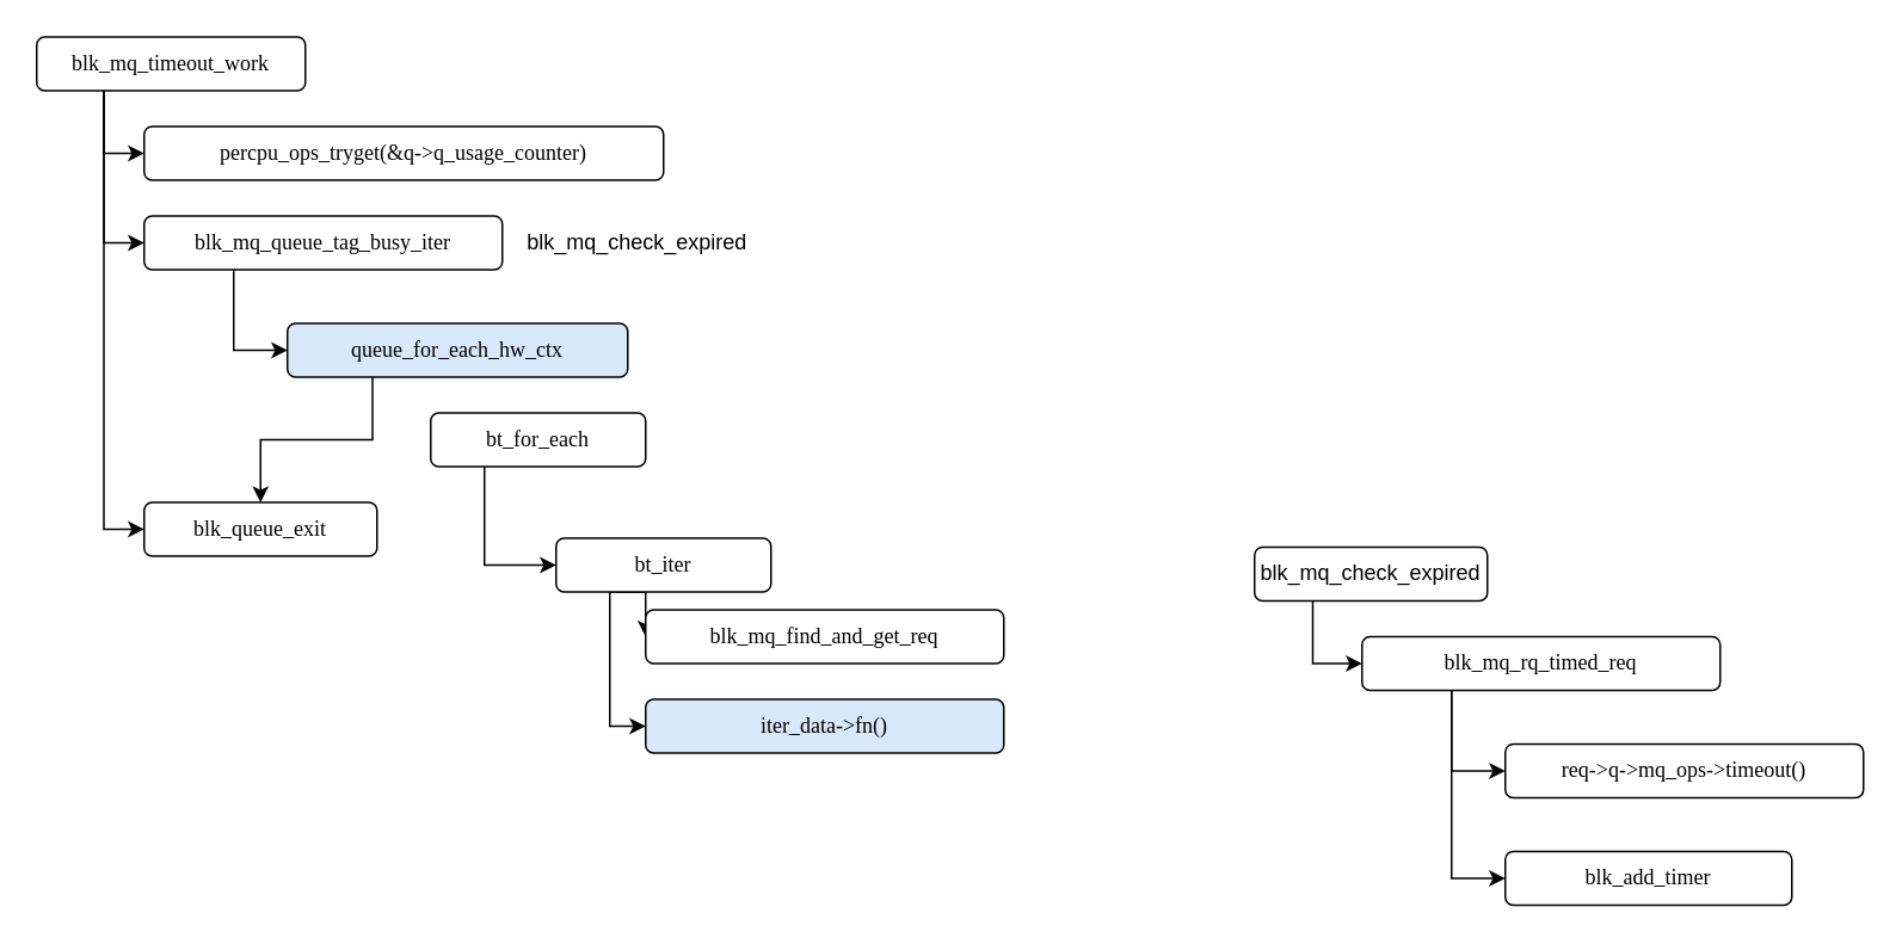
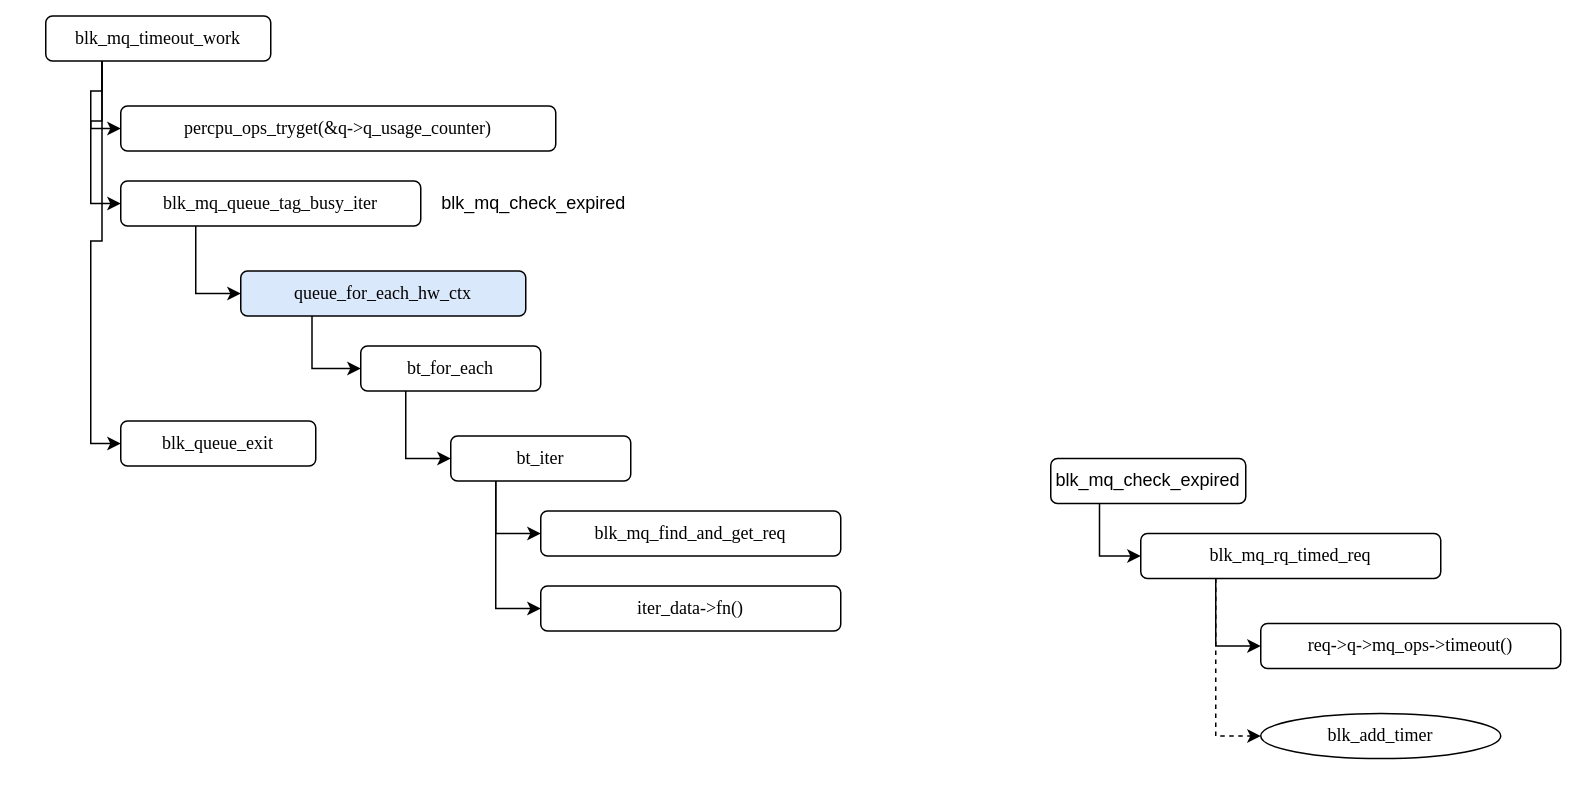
- <mxCell id="5" value="blk_mq_timeout_work" style="rounded=1;whiteSpace=wrap;html=1;fontFamily=Lucida Console;" vertex="1" parent="1"><mxGeometry width="150" height="30" as="geometry" x="20" y="20" /></mxCell>
+ <mxCell id="5" value="blk_mq_timeout_work" style="rounded=1;whiteSpace=wrap;html=1;fontFamily=Lucida Console;" vertex="1" parent="1"><mxGeometry x="30" y="10" width="150" height="30" as="geometry" /></mxCell>
- <mxCell id="8" style="edgeStyle=orthogonalEdgeStyle;rounded=0;orthogonalLoop=1;jettySize=auto;html=1;exitX=0.25;exitY=1;exitDx=0;exitDy=0;" edge="1" parent="1" source="24" target="10"><mxGeometry relative="1" as="geometry" /></mxCell>
+ <mxCell id="8" style="edgeStyle=orthogonalEdgeStyle;rounded=0;orthogonalLoop=1;jettySize=auto;html=1;exitX=0.25;exitY=1;exitDx=0;exitDy=0;entryX=0;entryY=0.5;entryDx=0;entryDy=0;" edge="1" parent="1" source="24" target="26"><mxGeometry relative="1" as="geometry" /></mxCell>
- <mxCell id="13" value="bt_iter" style="rounded=1;whiteSpace=wrap;html=1;fontFamily=Lucida Console;" vertex="1" parent="1"><mxGeometry x="310" y="300" width="120" height="30" as="geometry" /></mxCell>
+ <mxCell id="13" value="bt_iter" style="rounded=1;whiteSpace=wrap;html=1;fontFamily=Lucida Console;" vertex="1" parent="1"><mxGeometry x="300" y="290" width="120" height="30" as="geometry" /></mxCell>
- <mxCell id="15" value="iter_data-&amp;gt;fn()" style="rounded=1;whiteSpace=wrap;html=1;fontFamily=Lucida Console;fillColor=#dae8fc;" vertex="1" parent="1"><mxGeometry x="360" y="390" width="200" height="30" as="geometry" /></mxCell>
+ <mxCell id="15" value="iter_data-&amp;gt;fn()" style="rounded=1;whiteSpace=wrap;html=1;fontFamily=Lucida Console;" vertex="1" parent="1"><mxGeometry x="360" y="390" width="200" height="30" as="geometry" /></mxCell>
- <mxCell id="20" style="edgeStyle=orthogonalEdgeStyle;rounded=0;orthogonalLoop=1;jettySize=auto;html=1;exitX=0.25;exitY=1;exitDx=0;exitDy=0;entryX=0;entryY=0.5;entryDx=0;entryDy=0;" edge="1" parent="1" source="21" target="23"><mxGeometry relative="1" as="geometry" /></mxCell>
+ <mxCell id="20" style="edgeStyle=orthogonalEdgeStyle;rounded=0;orthogonalLoop=1;jettySize=auto;html=1;exitX=0.25;exitY=1;exitDx=0;exitDy=0;entryX=0;entryY=0.5;entryDx=0;entryDy=0;dashed=1;" edge="1" parent="1" source="21" target="23"><mxGeometry relative="1" as="geometry" /></mxCell>
- <mxCell id="23" value="blk_add_timer" style="rounded=1;whiteSpace=wrap;html=1;fontFamily=Lucida Console;" vertex="1" parent="1"><mxGeometry x="840" y="475" width="160" height="30" as="geometry" /></mxCell>
+ <mxCell id="23" value="blk_add_timer" style="ellipse;whiteSpace=wrap;html=1;fontFamily=Lucida Console;" vertex="1" parent="1"><mxGeometry x="840" y="475" width="160" height="30" as="geometry" /></mxCell>
